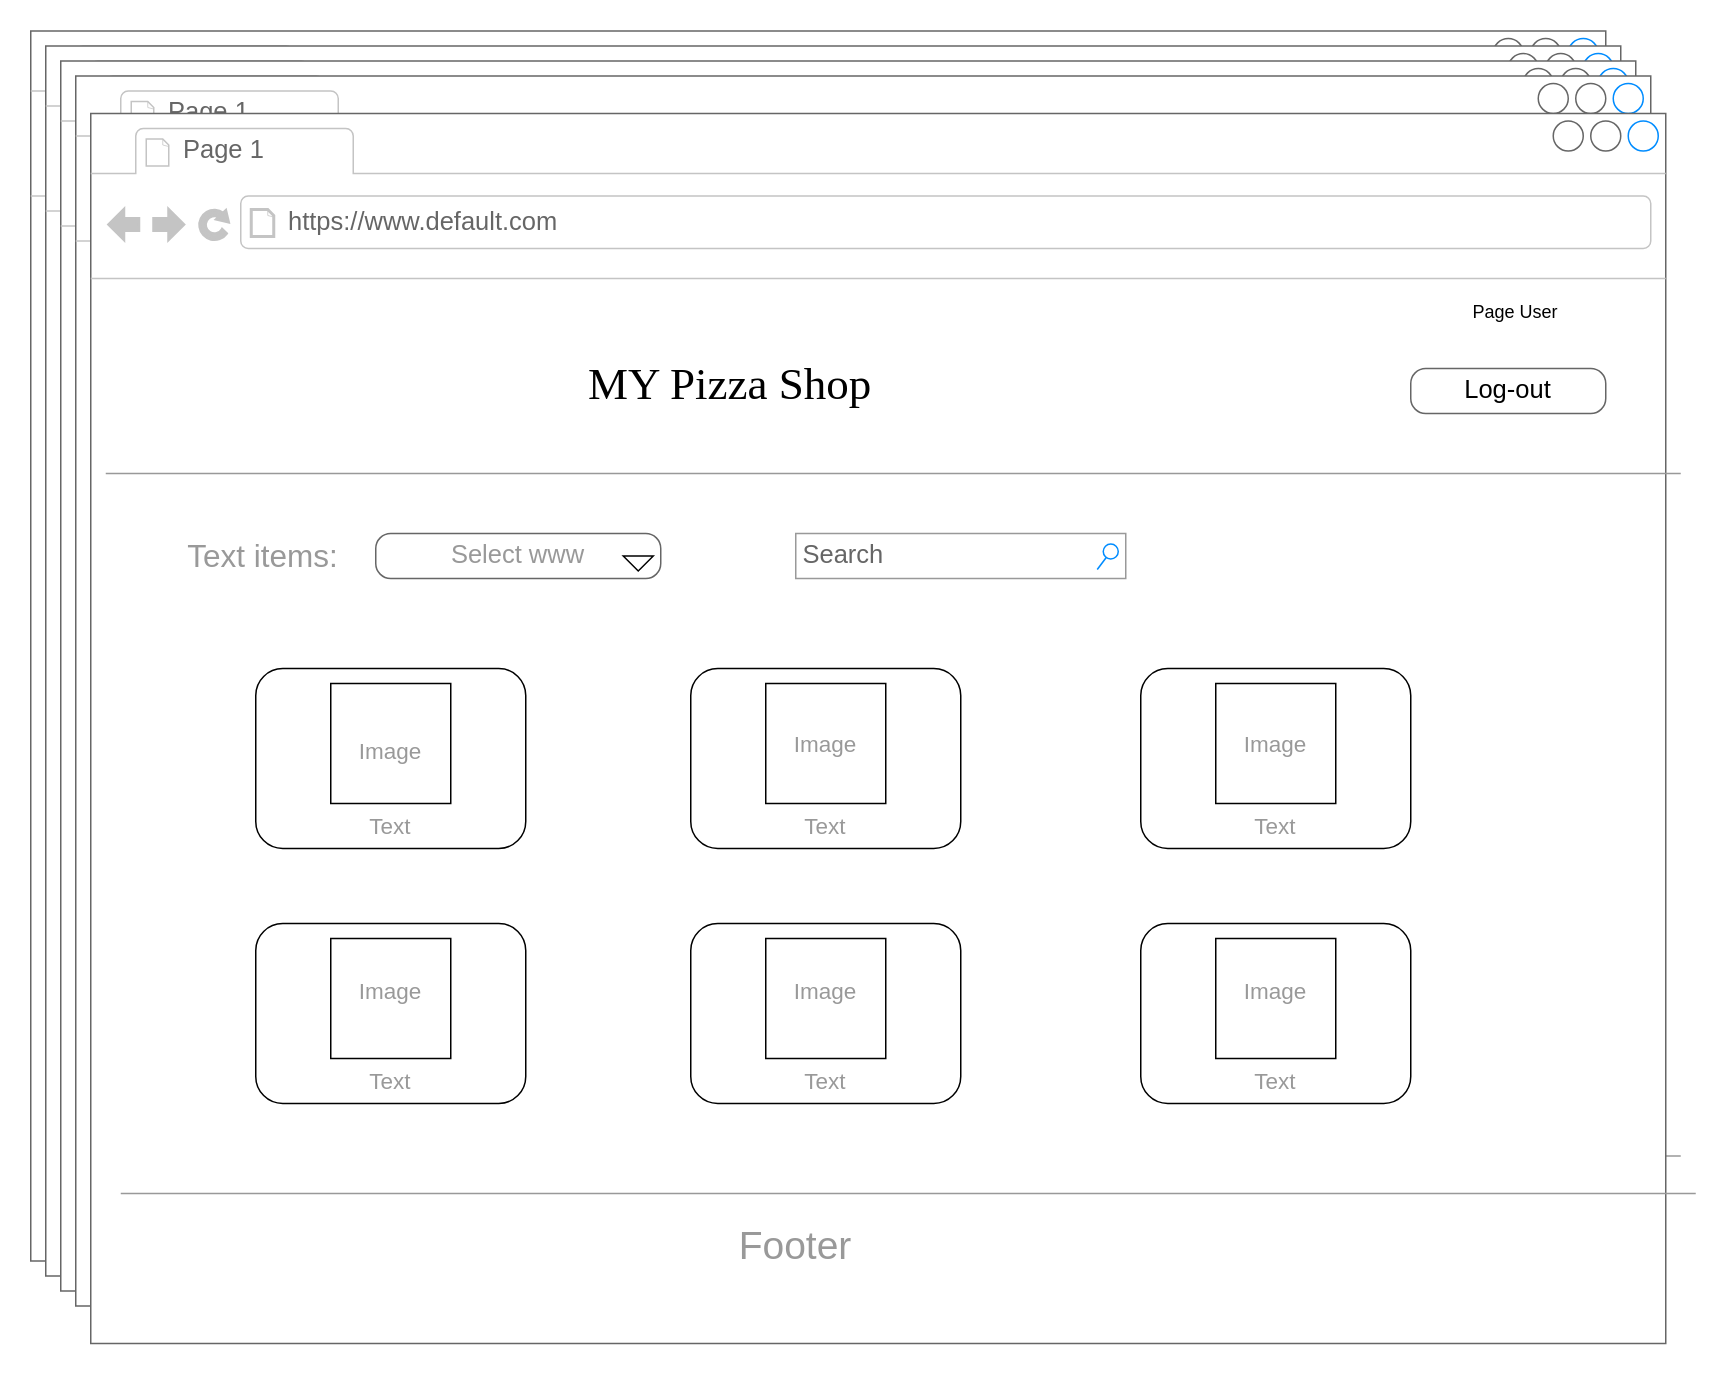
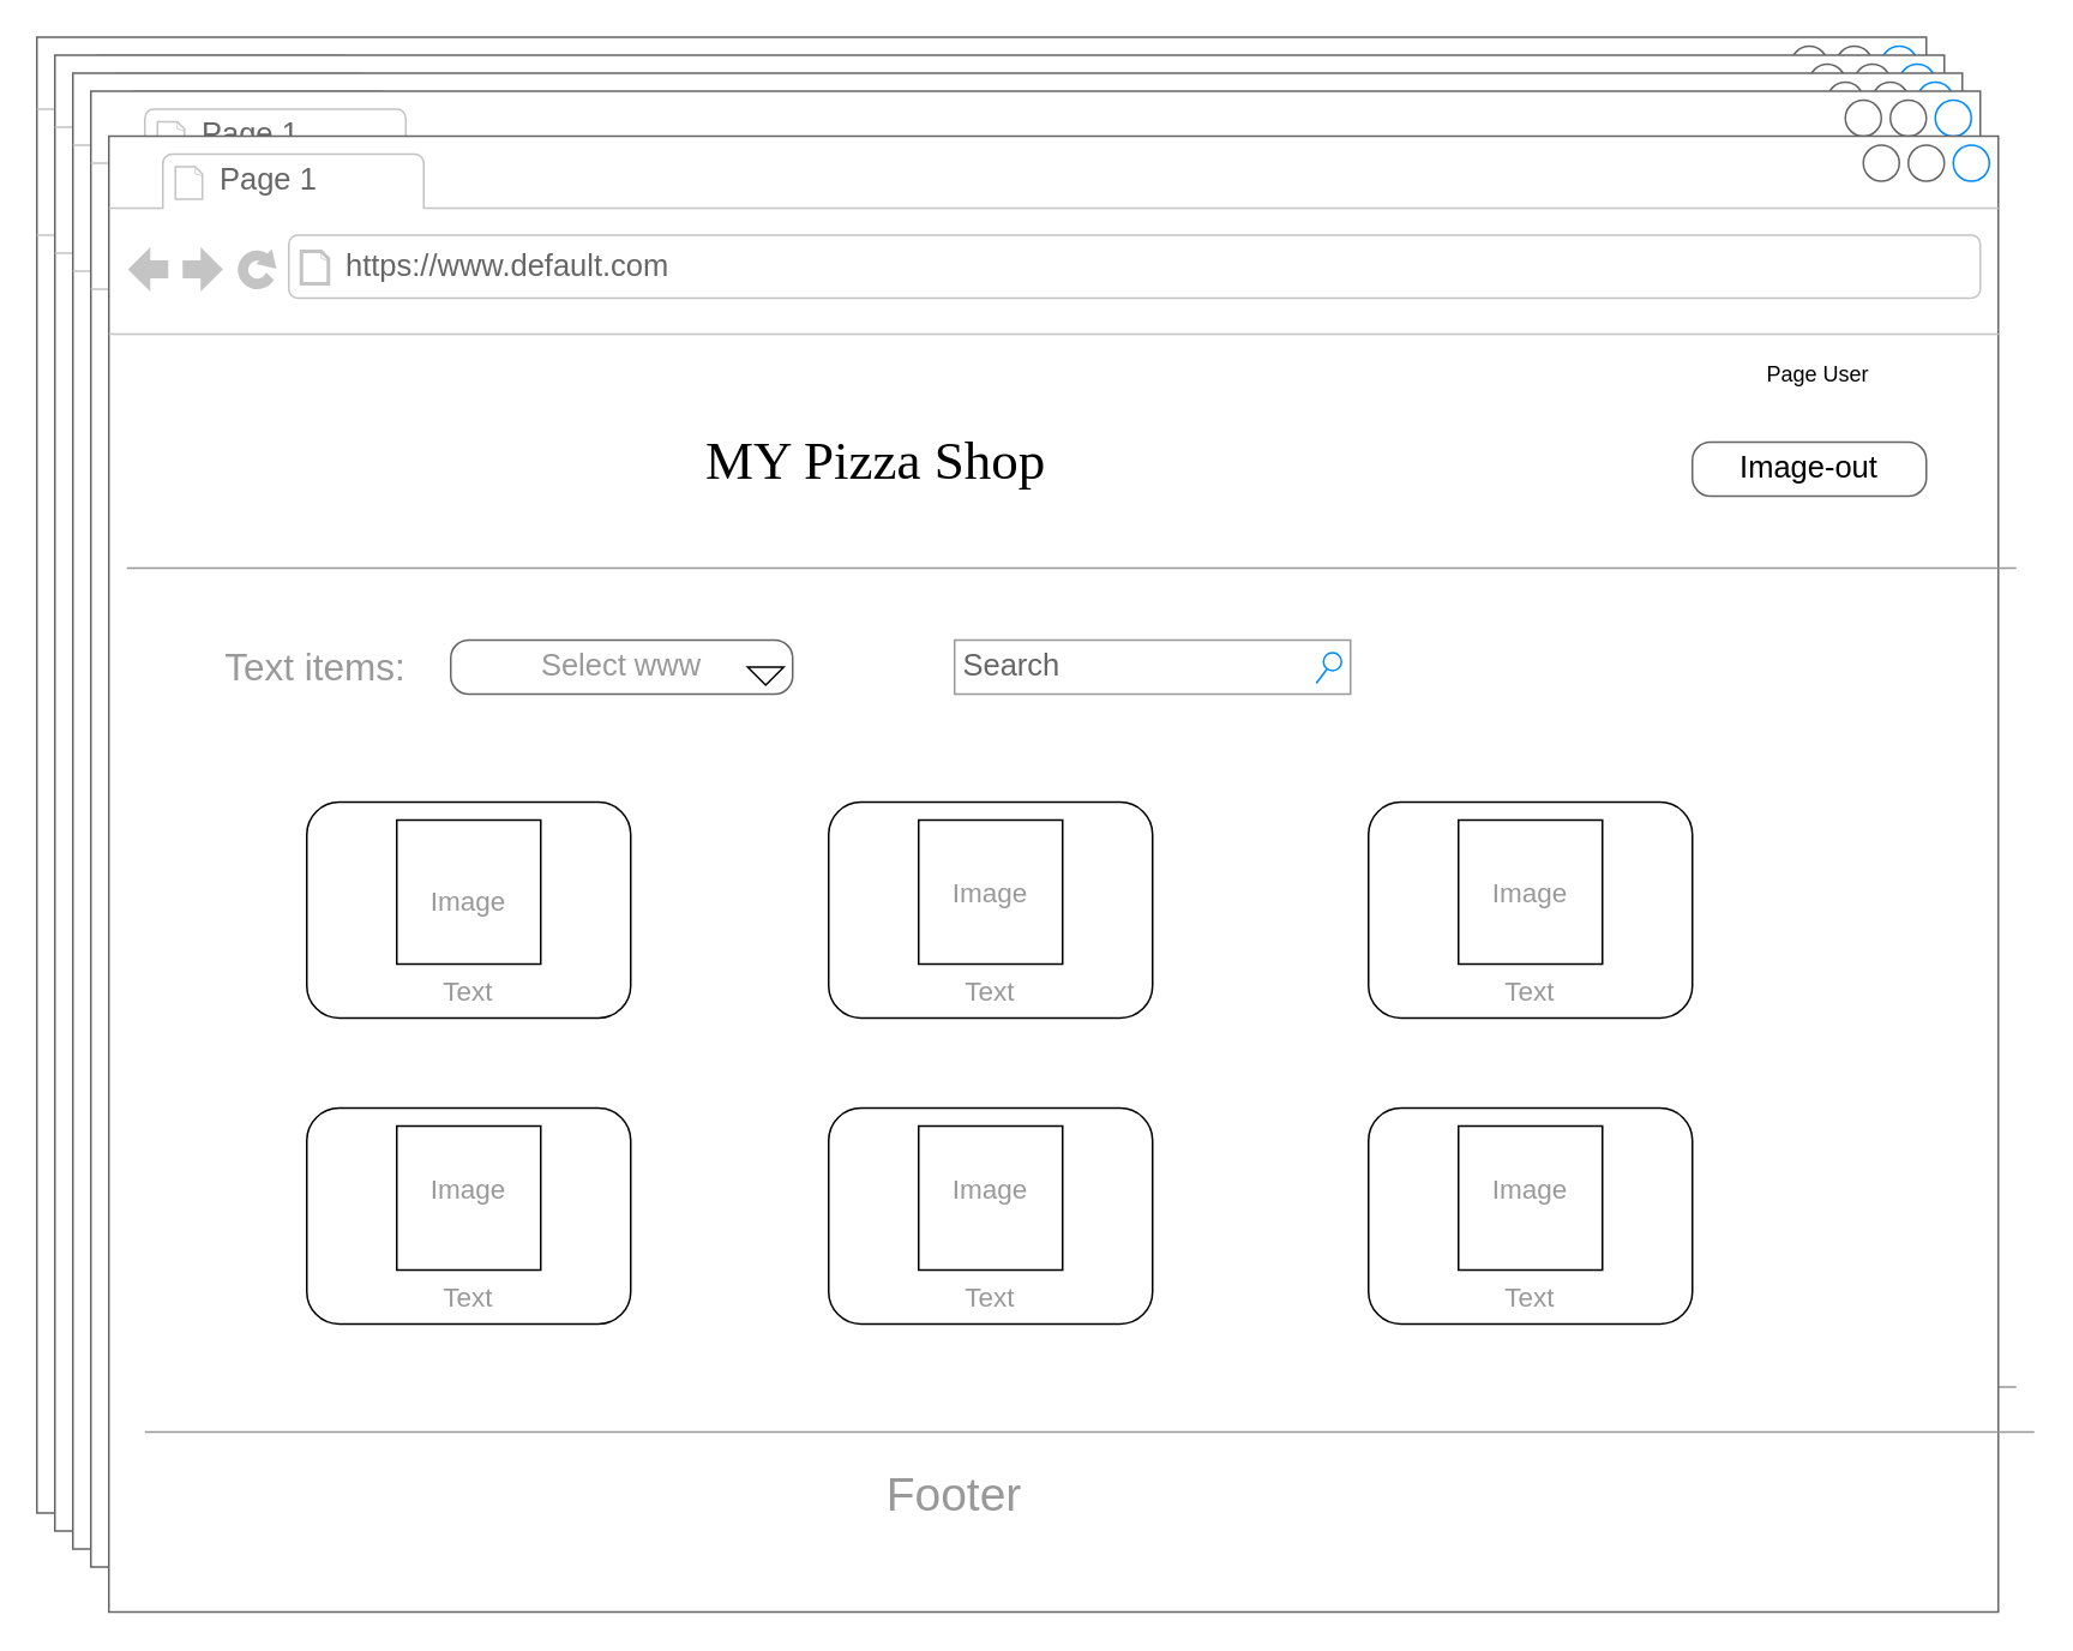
- <mxCell id="141" value="Log-out" style="strokeWidth=1;shadow=0;dashed=0;align=center;html=1;shape=mxgraph.mockup.buttons.button;strokeColor=#666666;mainText=;buttonStyle=round;fontSize=17;fontStyle=0;fillColor=none;whiteSpace=wrap;rounded=0;labelBackgroundColor=none;" vertex="1" parent="105"><mxGeometry x="880" y="170" width="130" height="30" as="geometry" /></mxCell>
+ <mxCell id="141" value="Image-out" style="strokeWidth=1;shadow=0;dashed=0;align=center;html=1;shape=mxgraph.mockup.buttons.button;strokeColor=#666666;mainText=;buttonStyle=round;fontSize=17;fontStyle=0;fillColor=none;whiteSpace=wrap;rounded=0;labelBackgroundColor=none;" vertex="1" parent="105"><mxGeometry x="880" y="170" width="130" height="30" as="geometry" /></mxCell>
